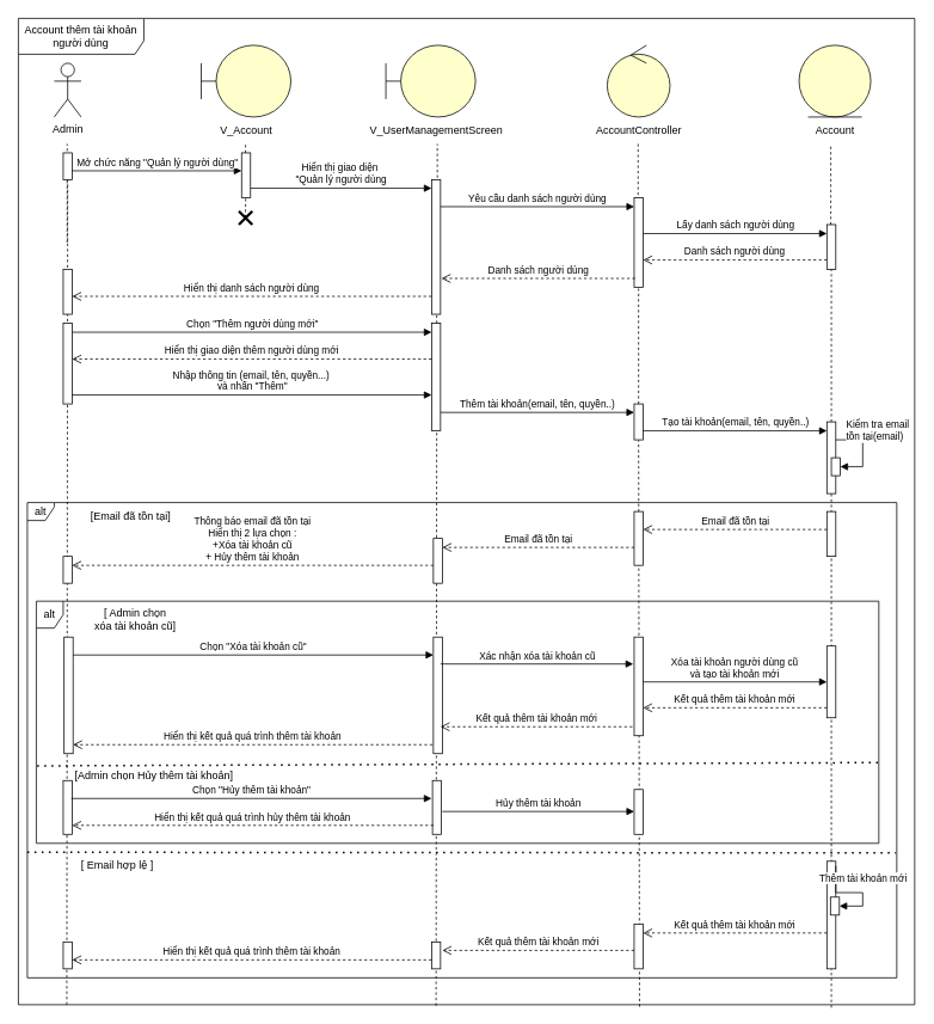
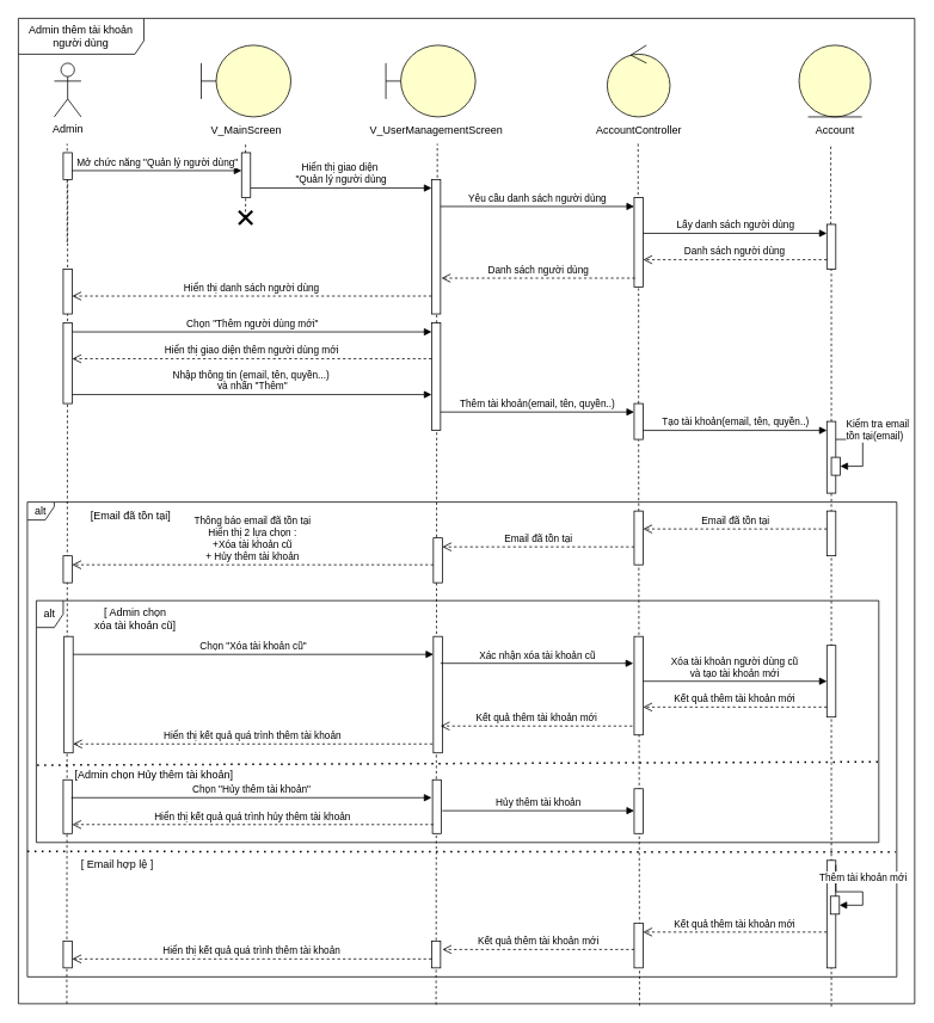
- <mxCell id="63" value="Account thêm tài khoản người dùng" style="shape=umlFrame;whiteSpace=wrap;html=1;pointerEvents=0;width=140;height=40;" parent="1" vertex="1"><mxGeometry x="20" y="20" width="1000" height="1100" as="geometry" /></mxCell>
+ <mxCell id="63" value="Admin thêm tài khoản người dùng" style="shape=umlFrame;whiteSpace=wrap;html=1;pointerEvents=0;width=140;height=40;" parent="1" vertex="1"><mxGeometry x="20" y="20" width="1000" height="1100" as="geometry" /></mxCell>
- <mxCell id="66" value="V_Account" style="text;html=1;align=center;verticalAlign=middle;resizable=0;points=[];autosize=1;strokeColor=none;fillColor=none;" vertex="1" parent="1"><mxGeometry x="224" y="130" width="100" height="30" as="geometry" /></mxCell>
+ <mxCell id="66" value="V_MainScreen" style="text;html=1;align=center;verticalAlign=middle;resizable=0;points=[];autosize=1;strokeColor=none;fillColor=none;" vertex="1" parent="1"><mxGeometry x="224" y="130" width="100" height="30" as="geometry" /></mxCell>
